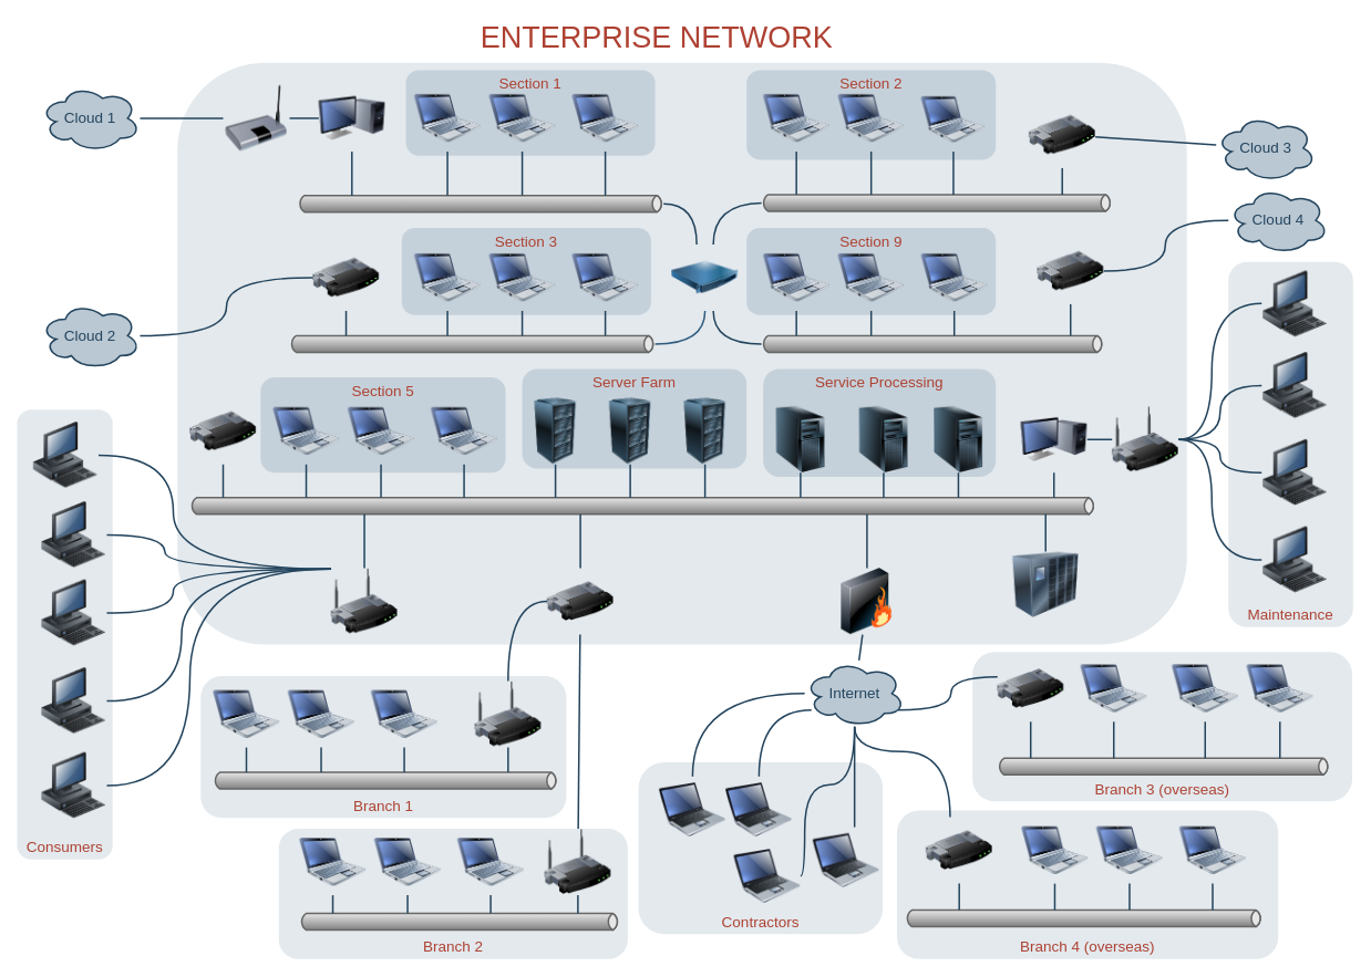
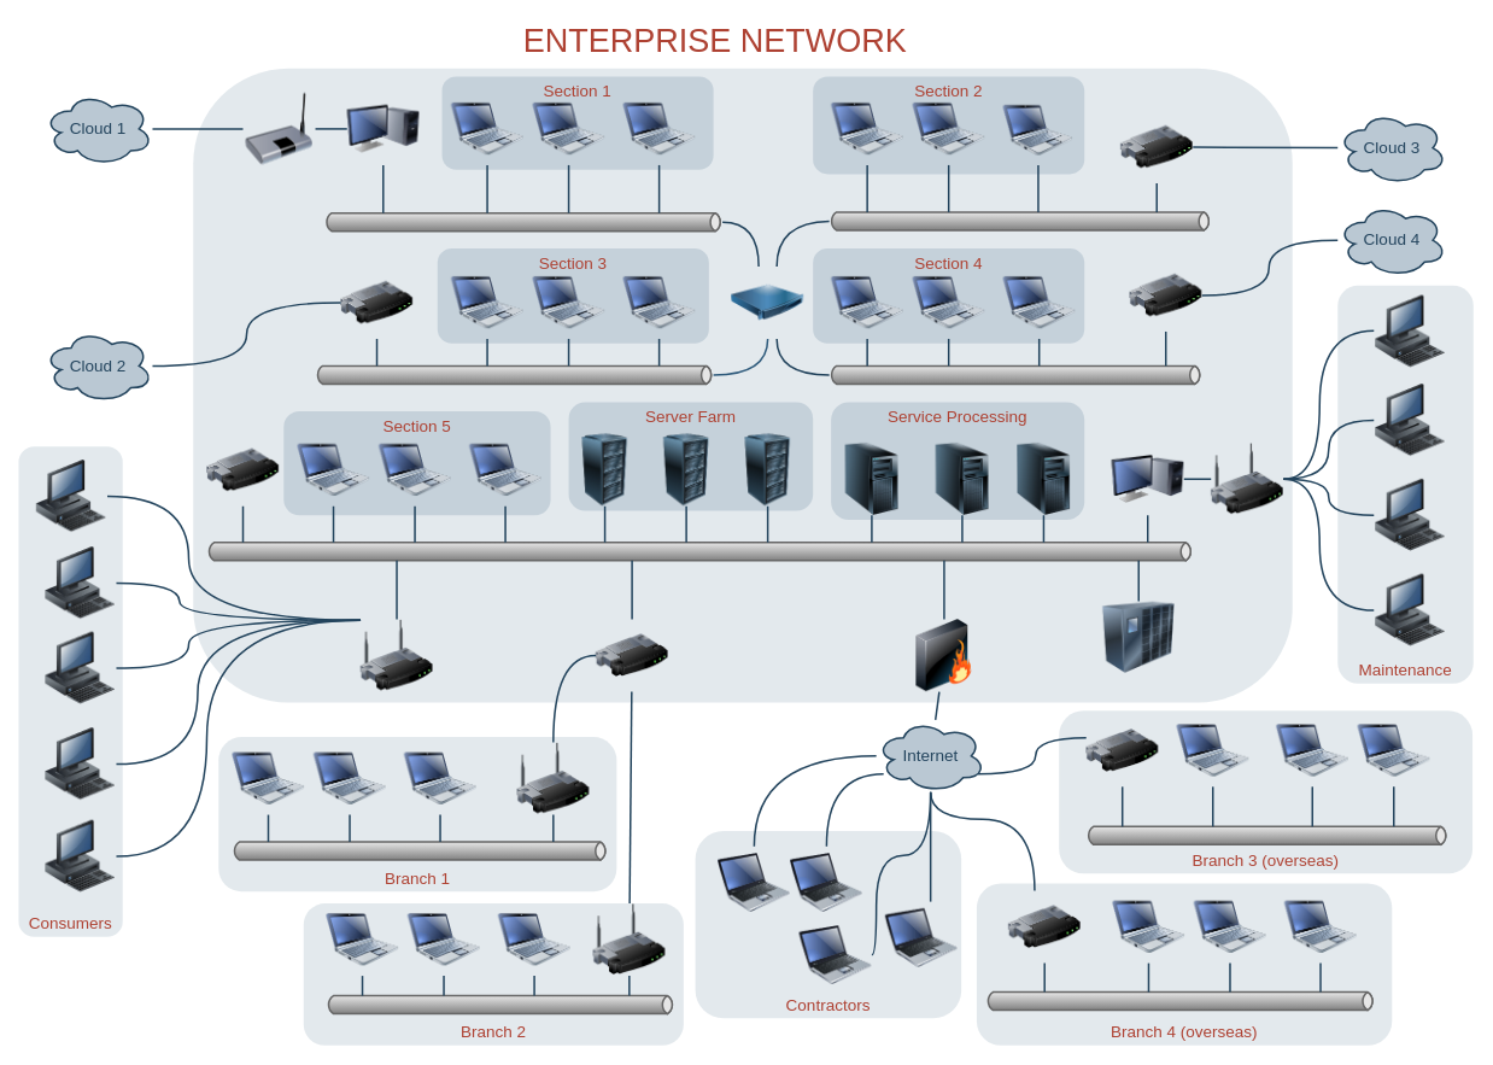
- <mxCell id="17" value="Cloud 3" style="ellipse;shape=cloud;whiteSpace=wrap;html=1;shadow=0;strokeColor=#23445D;fillColor=#BAC8D3;gradientColor=none;fontSize=18;fontColor=#23445D;gradientDirection=north;fontStyle=0;strokeWidth=2;" vertex="1" parent="1"><mxGeometry x="1463" y="138" width="120" height="80" as="geometry" /></mxCell>
+ <mxCell id="17" value="Cloud 3" style="ellipse;shape=cloud;whiteSpace=wrap;html=1;shadow=0;strokeColor=#23445D;fillColor=#BAC8D3;gradientColor=none;fontSize=18;fontColor=#23445D;gradientDirection=north;fontStyle=0;strokeWidth=2;" vertex="1" parent="1"><mxGeometry x="1478" y="123" width="120" height="80" as="geometry" /></mxCell>
- <mxCell id="9" value="&lt;span style=&quot;line-height: 17.182px&quot;&gt;Section 9&lt;/span&gt;&lt;br&gt;" style="rounded=1;whiteSpace=wrap;html=1;shadow=0;strokeColor=none;fillColor=#BAC8D3;gradientColor=none;fontSize=18;fontColor=#AE4132;verticalAlign=top;opacity=70;fontStyle=0;strokeWidth=3;" vertex="1" parent="1"><mxGeometry x="898" y="274" width="300" height="105" as="geometry" /></mxCell>
+ <mxCell id="9" value="&lt;span style=&quot;line-height: 17.182px&quot;&gt;Section 4&lt;/span&gt;&lt;br&gt;" style="rounded=1;whiteSpace=wrap;html=1;shadow=0;strokeColor=none;fillColor=#BAC8D3;gradientColor=none;fontSize=18;fontColor=#AE4132;verticalAlign=top;opacity=70;fontStyle=0;strokeWidth=3;" vertex="1" parent="1"><mxGeometry x="898" y="274" width="300" height="105" as="geometry" /></mxCell>
